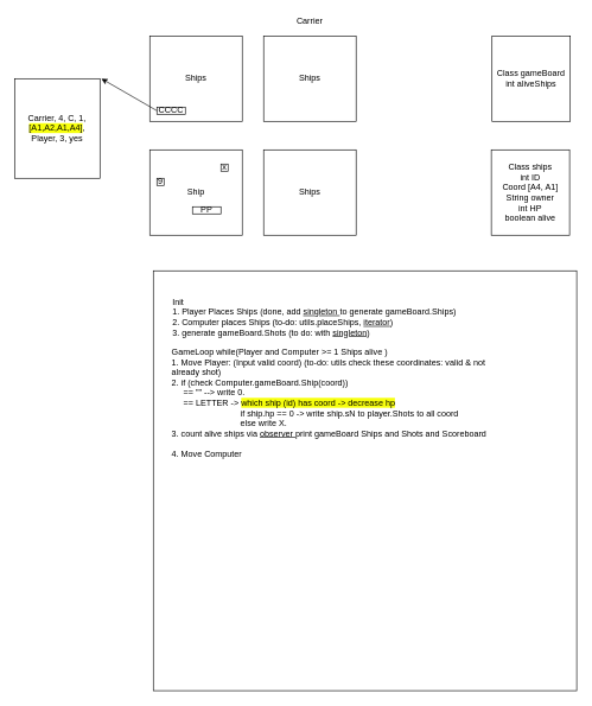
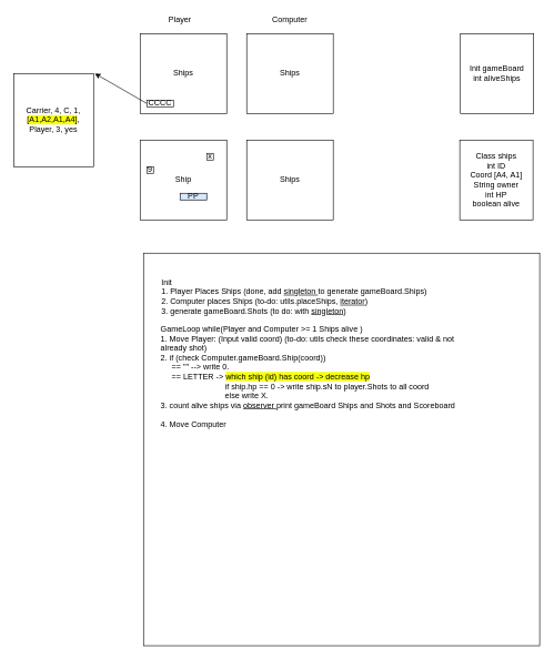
+ <mxCell id="6" value="Player" style="text;html=1;strokeColor=none;fillColor=none;align=center;verticalAlign=middle;whiteSpace=wrap;rounded=0;" vertex="1" parent="1"><mxGeometry x="250" y="20" width="40" height="20" as="geometry" /></mxCell>
- <mxCell id="7" value="Carrier" style="text;html=1;strokeColor=none;fillColor=none;align=center;verticalAlign=middle;whiteSpace=wrap;rounded=0;" vertex="1" parent="1"><mxGeometry x="415" y="20" width="40" height="20" as="geometry" /></mxCell>
+ <mxCell id="7" value="Computer" style="text;html=1;strokeColor=none;fillColor=none;align=center;verticalAlign=middle;whiteSpace=wrap;rounded=0;" vertex="1" parent="1"><mxGeometry x="415" y="20" width="40" height="20" as="geometry" /></mxCell>
- <mxCell id="8" value="Class gameBoard&lt;br&gt;int aliveShips" style="rounded=0;whiteSpace=wrap;html=1;" vertex="1" parent="1"><mxGeometry x="691" y="50" width="110" height="120" as="geometry" /></mxCell>
+ <mxCell id="8" value="Init gameBoard&lt;br&gt;int aliveShips" style="rounded=0;whiteSpace=wrap;html=1;" vertex="1" parent="1"><mxGeometry x="691" y="50" width="110" height="120" as="geometry" /></mxCell>
- <mxCell id="14" value="PP" style="rounded=0;whiteSpace=wrap;html=1;" vertex="1" parent="1"><mxGeometry x="270" y="290" width="40" height="10" as="geometry" /></mxCell>
+ <mxCell id="14" value="PP" style="rounded=0;whiteSpace=wrap;html=1;fillColor=#dae8fc;" vertex="1" parent="1"><mxGeometry x="270" y="290" width="40" height="10" as="geometry" /></mxCell>
